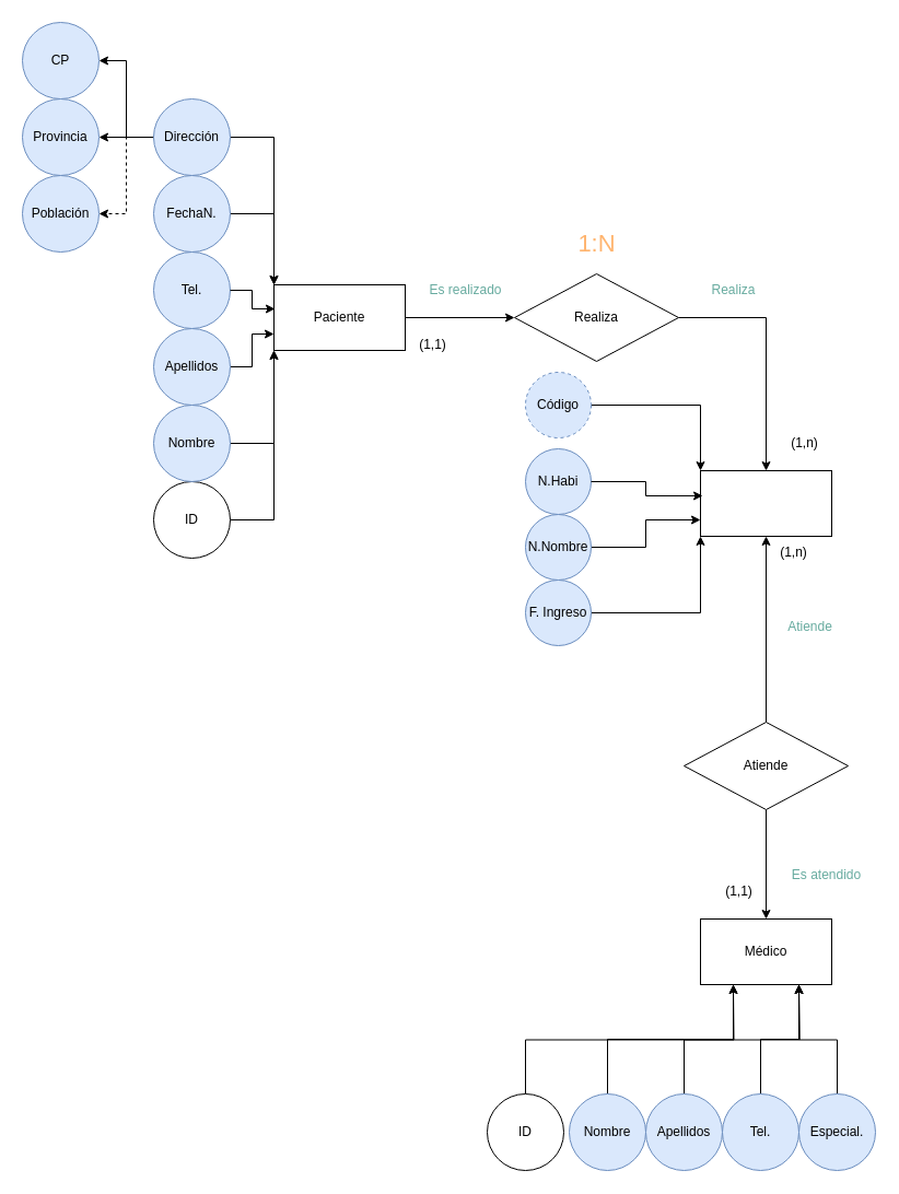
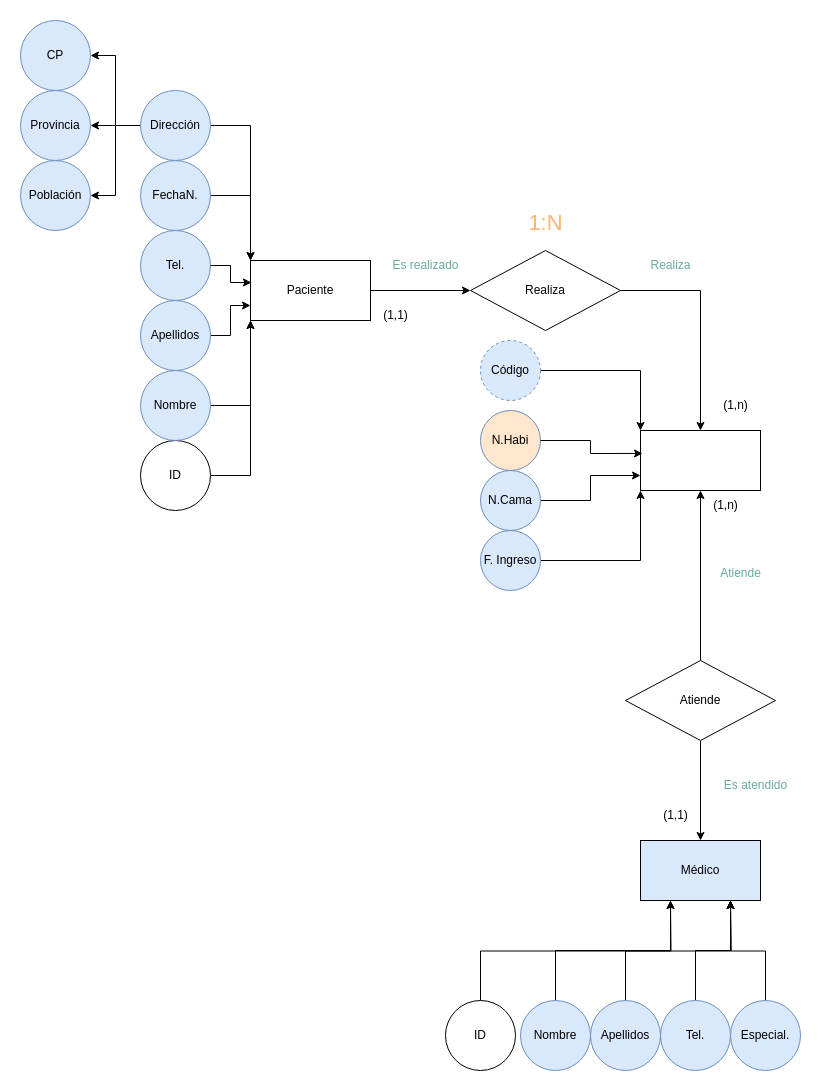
- <mxCell id="16" style="edgeStyle=orthogonalEdgeStyle;rounded=0;orthogonalLoop=1;jettySize=auto;html=1;exitX=0;exitY=0.5;exitDx=0;exitDy=0;entryX=1;entryY=0.5;entryDx=0;entryDy=0;dashed=1;" edge="1" parent="1" source="18" target="6"><mxGeometry relative="1" as="geometry"><mxPoint x="100" y="200" as="targetPoint" /></mxGeometry></mxCell>
+ <mxCell id="16" style="edgeStyle=orthogonalEdgeStyle;rounded=0;orthogonalLoop=1;jettySize=auto;html=1;exitX=0;exitY=0.5;exitDx=0;exitDy=0;entryX=1;entryY=0.5;entryDx=0;entryDy=0;" edge="1" parent="1" source="18" target="6"><mxGeometry relative="1" as="geometry"><mxPoint x="100" y="200" as="targetPoint" /></mxGeometry></mxCell>
- <mxCell id="31" value="N.Habi" style="ellipse;whiteSpace=wrap;html=1;aspect=fixed;fillColor=#dae8fc;strokeColor=#6c8ebf;" vertex="1" parent="1"><mxGeometry x="480" y="410" width="60" height="60" as="geometry" /></mxCell>
+ <mxCell id="31" value="N.Habi" style="ellipse;whiteSpace=wrap;html=1;aspect=fixed;fillColor=#ffe6cc;strokeColor=#6c8ebf;" vertex="1" parent="1"><mxGeometry x="480" y="410" width="60" height="60" as="geometry" /></mxCell>
- <mxCell id="33" value="N.Nombre" style="ellipse;whiteSpace=wrap;html=1;aspect=fixed;fillColor=#dae8fc;strokeColor=#6c8ebf;" vertex="1" parent="1"><mxGeometry x="480" y="470" width="60" height="60" as="geometry" /></mxCell>
+ <mxCell id="33" value="N.Cama" style="ellipse;whiteSpace=wrap;html=1;aspect=fixed;fillColor=#dae8fc;strokeColor=#6c8ebf;" vertex="1" parent="1"><mxGeometry x="480" y="470" width="60" height="60" as="geometry" /></mxCell>
- <mxCell id="44" value="&lt;font color=&quot;#67ab9f&quot;&gt;Es atendido&lt;br&gt;&lt;/font&gt;" style="text;html=1;align=center;verticalAlign=middle;resizable=0;points=[];autosize=1;" vertex="1" parent="1"><mxGeometry x="710" y="785" width="90" height="30" as="geometry" /></mxCell>
+ <mxCell id="44" value="&lt;font color=&quot;#67ab9f&quot;&gt;Es atendido&lt;br&gt;&lt;/font&gt;" style="text;html=1;align=center;verticalAlign=middle;resizable=0;points=[];autosize=1;" vertex="1" parent="1"><mxGeometry x="710" y="770" width="90" height="30" as="geometry" /></mxCell>
- <mxCell id="43" value="Médico" style="rounded=0;whiteSpace=wrap;html=1;" vertex="1" parent="1"><mxGeometry x="640" y="840" width="120" height="60" as="geometry" /></mxCell>
+ <mxCell id="43" value="Médico" style="rounded=0;whiteSpace=wrap;html=1;fillColor=#dae8fc;" vertex="1" parent="1"><mxGeometry x="640" y="840" width="120" height="60" as="geometry" /></mxCell>
